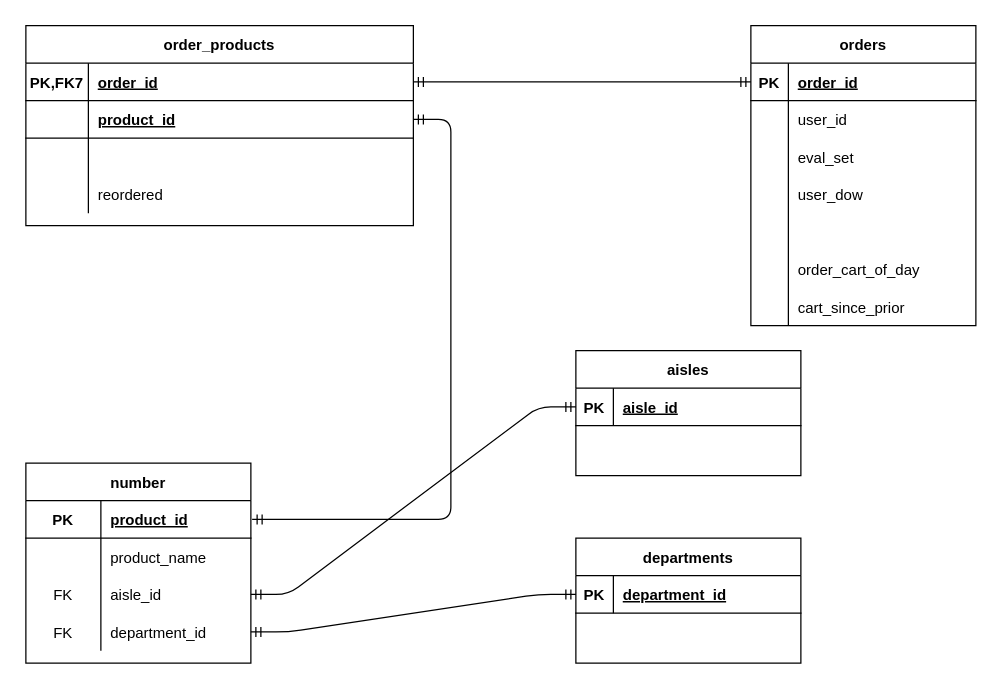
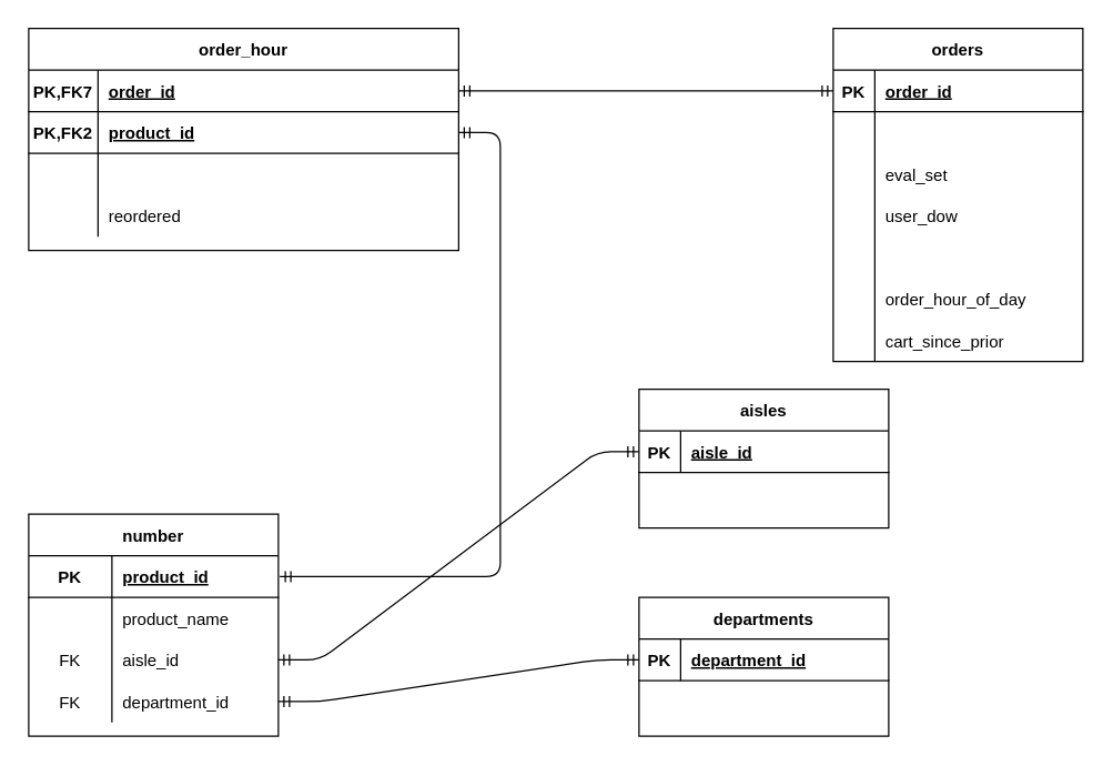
- <mxCell id="48" value="order_products" style="shape=table;startSize=30;container=1;collapsible=1;childLayout=tableLayout;fixedRows=1;rowLines=0;fontStyle=1;align=center;resizeLast=1;strokeColor=#000000;" vertex="1" parent="1"><mxGeometry x="20" y="20" width="310" height="160" as="geometry" /></mxCell>
+ <mxCell id="48" value="order_hour" style="shape=table;startSize=30;container=1;collapsible=1;childLayout=tableLayout;fixedRows=1;rowLines=0;fontStyle=1;align=center;resizeLast=1;strokeColor=#000000;" vertex="1" parent="1"><mxGeometry x="20" y="20" width="310" height="160" as="geometry" /></mxCell>
+ <mxCell id="53" value="PK,FK2" style="shape=partialRectangle;connectable=0;fillColor=none;top=0;left=0;bottom=0;right=0;fontStyle=1;overflow=hidden;" vertex="1" parent="52"><mxGeometry width="50" height="30" as="geometry" /></mxCell>
- <mxCell id="8" value="user_id" style="shape=partialRectangle;connectable=0;fillColor=none;top=0;left=0;bottom=0;right=0;align=left;spacingLeft=6;overflow=hidden;" vertex="1" parent="6"><mxGeometry x="30" width="150" height="30" as="geometry" /></mxCell>
- <mxCell id="19" value="order_cart_of_day" style="shape=partialRectangle;connectable=0;fillColor=none;top=0;left=0;bottom=0;right=0;align=left;spacingLeft=6;overflow=hidden;" vertex="1" parent="17"><mxGeometry x="30" width="150" height="30" as="geometry" /></mxCell>
+ <mxCell id="19" value="order_hour_of_day" style="shape=partialRectangle;connectable=0;fillColor=none;top=0;left=0;bottom=0;right=0;align=left;spacingLeft=6;overflow=hidden;" vertex="1" parent="17"><mxGeometry x="30" width="150" height="30" as="geometry" /></mxCell>
